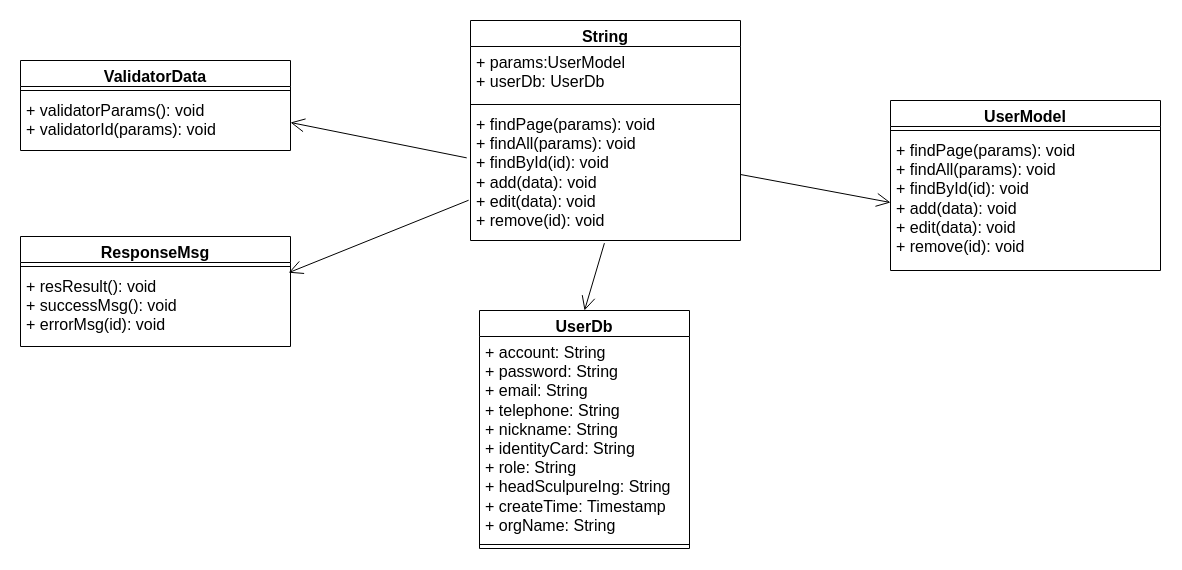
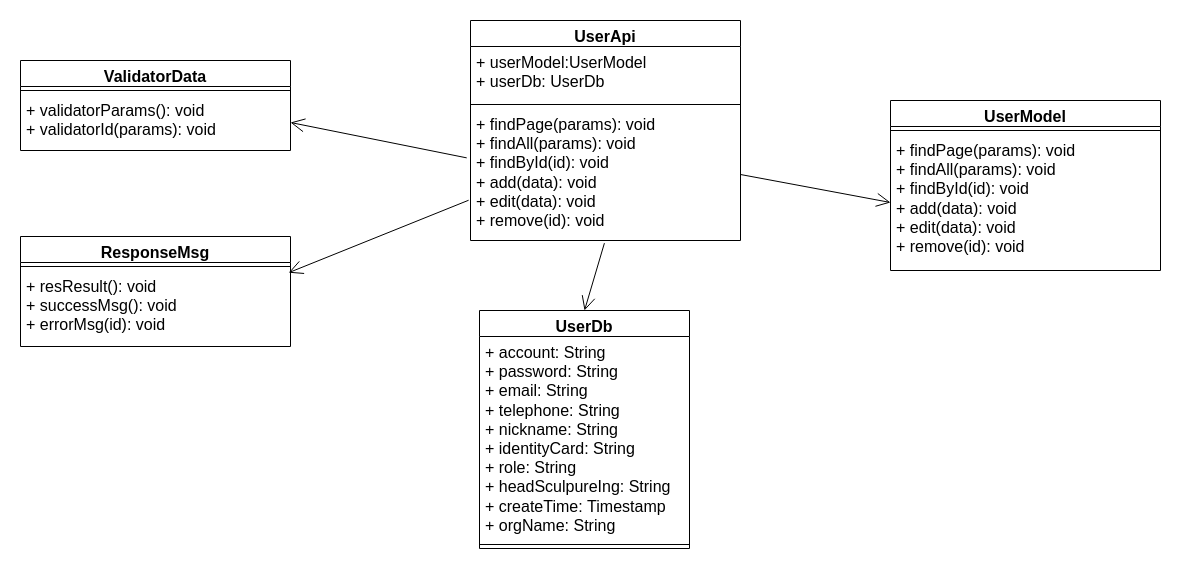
- <mxCell id="2" value="String" style="swimlane;fontStyle=1;align=center;verticalAlign=top;childLayout=stackLayout;horizontal=1;startSize=26;horizontalStack=0;resizeParent=1;resizeParentMax=0;resizeLast=0;collapsible=1;marginBottom=0;whiteSpace=wrap;html=1;fontSize=16;" parent="1" vertex="1"><mxGeometry x="470" y="20" width="270" height="220" as="geometry" /></mxCell>
+ <mxCell id="2" value="UserApi" style="swimlane;fontStyle=1;align=center;verticalAlign=top;childLayout=stackLayout;horizontal=1;startSize=26;horizontalStack=0;resizeParent=1;resizeParentMax=0;resizeLast=0;collapsible=1;marginBottom=0;whiteSpace=wrap;html=1;fontSize=16;" parent="1" vertex="1"><mxGeometry x="470" y="20" width="270" height="220" as="geometry" /></mxCell>
- <mxCell id="3" value="+ params:UserModel&lt;br style=&quot;font-size: 16px;&quot;&gt;+ userDb: UserDb" style="text;strokeColor=none;fillColor=none;align=left;verticalAlign=top;spacingLeft=4;spacingRight=4;overflow=hidden;rotatable=0;points=[[0,0.5],[1,0.5]];portConstraint=eastwest;whiteSpace=wrap;html=1;fontSize=16;" parent="2" vertex="1"><mxGeometry y="26" width="270" height="54" as="geometry" /></mxCell>
+ <mxCell id="3" value="+ userModel:UserModel&lt;br style=&quot;font-size: 16px;&quot;&gt;+ userDb: UserDb" style="text;strokeColor=none;fillColor=none;align=left;verticalAlign=top;spacingLeft=4;spacingRight=4;overflow=hidden;rotatable=0;points=[[0,0.5],[1,0.5]];portConstraint=eastwest;whiteSpace=wrap;html=1;fontSize=16;" parent="2" vertex="1"><mxGeometry y="26" width="270" height="54" as="geometry" /></mxCell>
